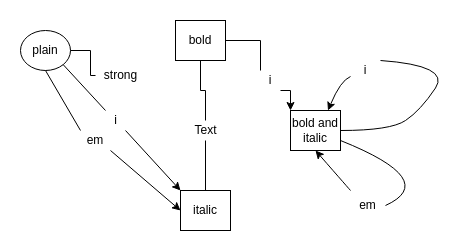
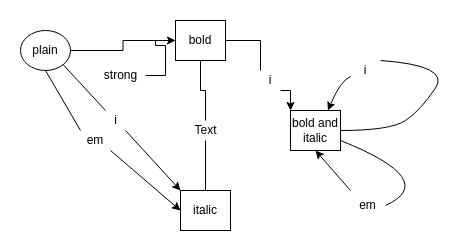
- <mxCell id="9" value="" style="edgeStyle=orthogonalEdgeStyle;rounded=0;orthogonalLoop=1;jettySize=auto;html=1;entryX=0;entryY=0.5;entryDx=0;entryDy=0;endArrow=none;" edge="1" parent="1" source="3" target="8"><mxGeometry relative="1" as="geometry"><mxPoint x="180" y="50" as="targetPoint" /><mxPoint x="70" y="50" as="sourcePoint" /></mxGeometry></mxCell>
+ <mxCell id="9" value="" style="edgeStyle=orthogonalEdgeStyle;rounded=0;orthogonalLoop=1;jettySize=auto;html=1;endArrow=none;" edge="1" parent="1" source="3" target="6"><mxGeometry relative="1" as="geometry"><mxPoint x="180" y="50" as="targetPoint" /><mxPoint x="70" y="50" as="sourcePoint" /></mxGeometry></mxCell>
+ <mxCell id="2" style="edgeStyle=orthogonalEdgeStyle;rounded=0;orthogonalLoop=1;jettySize=auto;html=1;entryX=0;entryY=0.5;entryDx=0;entryDy=0;startArrow=none;" edge="1" parent="1" source="8" target="6"><mxGeometry relative="1" as="geometry"><mxPoint x="220" y="70" as="targetPoint" /></mxGeometry></mxCell>
